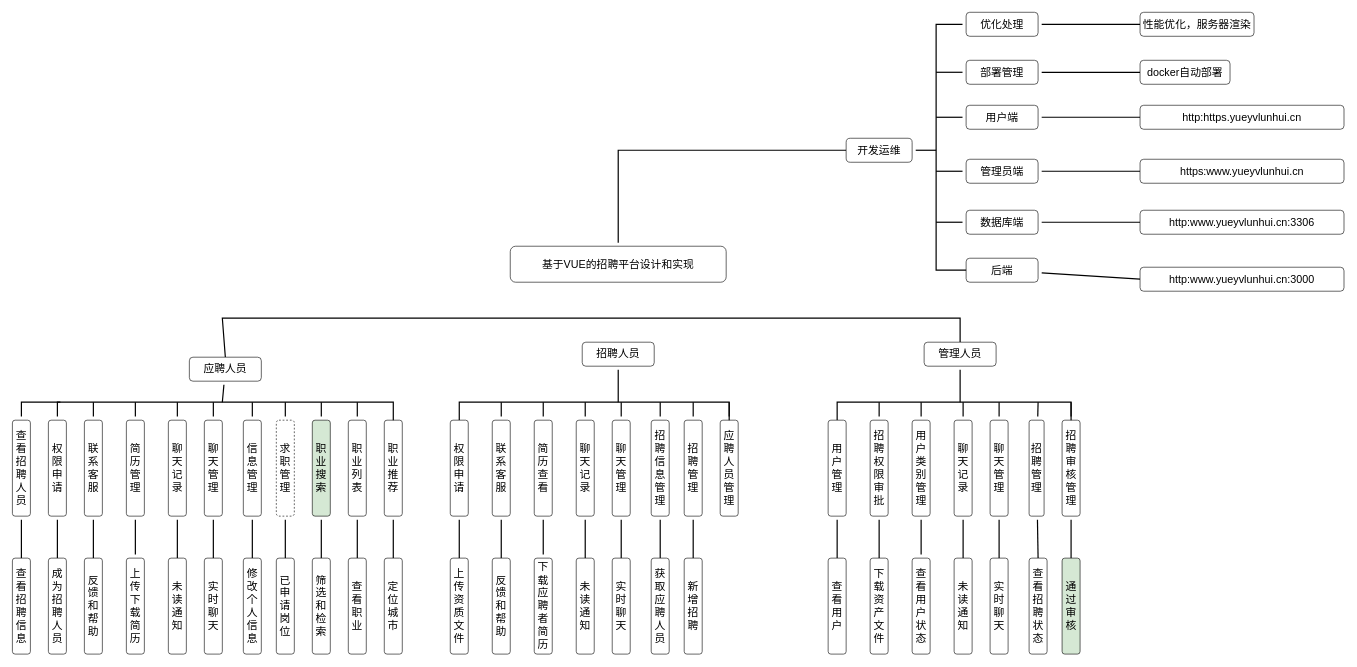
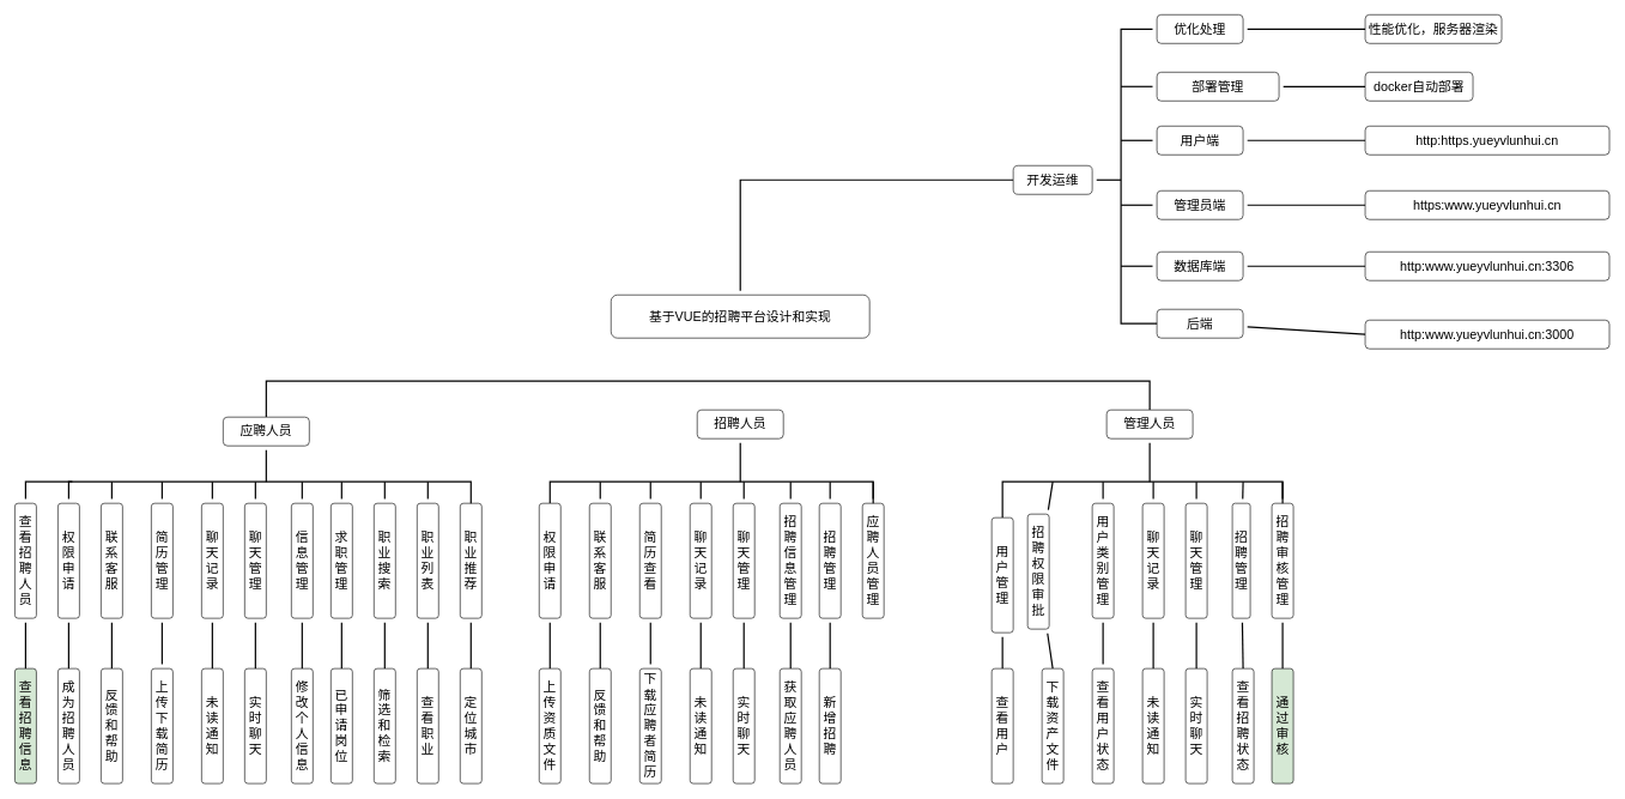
- <mxCell id="116" value="部署管理" style="rounded=1;whiteSpace=wrap;html=1;fontSize=18;" vertex="1" parent="1"><mxGeometry x="1610" y="100" width="120" height="40" as="geometry" /></mxCell>
+ <mxCell id="116" value="部署管理" style="rounded=1;whiteSpace=wrap;html=1;fontSize=18;" vertex="1" parent="1"><mxGeometry x="1610" y="100" width="170" height="40" as="geometry" /></mxCell>
- <mxCell id="6" value="应聘人员" style="rounded=1;whiteSpace=wrap;html=1;fontSize=18;" vertex="1" parent="1"><mxGeometry x="315" y="595" width="120" height="40" as="geometry" /></mxCell>
+ <mxCell id="6" value="应聘人员" style="rounded=1;whiteSpace=wrap;html=1;fontSize=18;" vertex="1" parent="1"><mxGeometry x="310" y="580" width="120" height="40" as="geometry" /></mxCell>
- <mxCell id="25" value="求职管理" style="rounded=1;whiteSpace=wrap;html=1;fontFamily=Helvetica;fontSize=18;fontColor=default;horizontal=1;verticalAlign=middle;align=center;dashed=1;" vertex="1" parent="1"><mxGeometry x="460" y="700" width="30" height="160" as="geometry" /></mxCell>
+ <mxCell id="25" value="求职管理" style="rounded=1;whiteSpace=wrap;html=1;fontFamily=Helvetica;fontSize=18;fontColor=default;horizontal=1;verticalAlign=middle;align=center;" vertex="1" parent="1"><mxGeometry x="460" y="700" width="30" height="160" as="geometry" /></mxCell>
- <mxCell id="21" value="职业搜索" style="rounded=1;whiteSpace=wrap;html=1;fontFamily=Helvetica;fontSize=18;fontColor=default;horizontal=1;verticalAlign=middle;align=center;fillColor=#d5e8d4;" vertex="1" parent="1"><mxGeometry x="520" y="700" width="30" height="160" as="geometry" /></mxCell>
+ <mxCell id="21" value="职业搜索" style="rounded=1;whiteSpace=wrap;html=1;fontFamily=Helvetica;fontSize=18;fontColor=default;horizontal=1;verticalAlign=middle;align=center;" vertex="1" parent="1"><mxGeometry x="520" y="700" width="30" height="160" as="geometry" /></mxCell>
- <mxCell id="108" value="用户管理" style="rounded=1;whiteSpace=wrap;html=1;fontFamily=Helvetica;fontSize=18;fontColor=default;horizontal=1;verticalAlign=middle;align=center;" vertex="1" parent="1"><mxGeometry x="1380" y="700" width="30" height="160" as="geometry" /></mxCell>
+ <mxCell id="108" value="用户管理" style="rounded=1;whiteSpace=wrap;html=1;fontFamily=Helvetica;fontSize=18;fontColor=default;horizontal=1;verticalAlign=middle;align=center;" vertex="1" parent="1"><mxGeometry x="1380" y="720" width="30" height="160" as="geometry" /></mxCell>
- <mxCell id="111" value="招聘权限审批" style="rounded=1;whiteSpace=wrap;html=1;fontFamily=Helvetica;fontSize=18;fontColor=default;horizontal=1;verticalAlign=middle;align=center;" vertex="1" parent="1"><mxGeometry x="1450" y="700" width="30" height="160" as="geometry" /></mxCell>
+ <mxCell id="111" value="招聘权限审批" style="rounded=1;whiteSpace=wrap;html=1;fontFamily=Helvetica;fontSize=18;fontColor=default;horizontal=1;verticalAlign=middle;align=center;" vertex="1" parent="1"><mxGeometry x="1430" y="715" width="30" height="160" as="geometry" /></mxCell>
- <mxCell id="85" value="查看招聘信息" style="rounded=1;whiteSpace=wrap;html=1;fontFamily=Helvetica;fontSize=18;fontColor=default;horizontal=1;verticalAlign=middle;align=center;" vertex="1" parent="1"><mxGeometry x="20" y="930" width="30" height="160" as="geometry" /></mxCell>
+ <mxCell id="85" value="查看招聘信息" style="rounded=1;whiteSpace=wrap;html=1;fontFamily=Helvetica;fontSize=18;fontColor=default;horizontal=1;verticalAlign=middle;align=center;fillColor=#d5e8d4;" vertex="1" parent="1"><mxGeometry x="20" y="930" width="30" height="160" as="geometry" /></mxCell>
